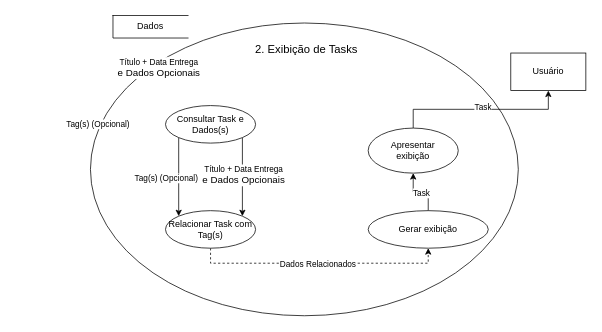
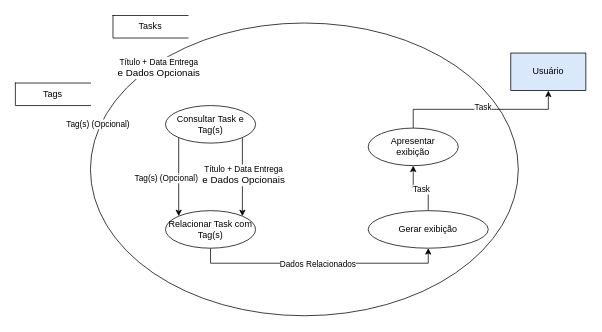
- <mxCell id="3" value="Dados" style="html=1;dashed=0;whiteSpace=wrap;shape=partialRectangle;right=0;" vertex="1" parent="1"><mxGeometry x="150" y="20" width="100" height="30" as="geometry" /></mxCell>
+ <mxCell id="3" value="Tasks" style="html=1;dashed=0;whiteSpace=wrap;shape=partialRectangle;right=0;" vertex="1" parent="1"><mxGeometry x="150" y="20" width="100" height="30" as="geometry" /></mxCell>
- <mxCell id="20" value="2. Exibição de Tasks" style="text;html=1;strokeColor=none;fillColor=none;align=center;verticalAlign=middle;whiteSpace=wrap;rounded=0;fontSize=15;" vertex="1" parent="1"><mxGeometry x="326.25" y="50" width="163.75" height="30" as="geometry" /></mxCell>
- <mxCell id="19" value="Usuário" style="html=1;dashed=0;whiteSpace=wrap;" vertex="1" parent="1"><mxGeometry x="680" y="70" width="100" height="50" as="geometry" /></mxCell>
+ <mxCell id="19" value="Usuário" style="html=1;dashed=0;whiteSpace=wrap;fillColor=#dae8fc;" vertex="1" parent="1"><mxGeometry x="680" y="70" width="100" height="50" as="geometry" /></mxCell>
+ <mxCell id="4" value="Tags" style="html=1;dashed=0;whiteSpace=wrap;shape=partialRectangle;right=0;" vertex="1" parent="1"><mxGeometry x="20" y="110" width="100" height="30" as="geometry" /></mxCell>
- <mxCell id="9" value="Consultar Task e Dados(s)" style="shape=ellipse;html=1;dashed=0;whiteSpace=wrap;perimeter=ellipsePerimeter;" vertex="1" parent="1"><mxGeometry x="220" y="140" width="120" height="50" as="geometry" /></mxCell>
+ <mxCell id="9" value="Consultar Task e Tag(s)" style="shape=ellipse;html=1;dashed=0;whiteSpace=wrap;perimeter=ellipsePerimeter;" vertex="1" parent="1"><mxGeometry x="220" y="140" width="120" height="50" as="geometry" /></mxCell>
- <mxCell id="18" value="Apresentar &lt;br&gt;exibição" style="shape=ellipse;html=1;dashed=0;whiteSpace=wrap;perimeter=ellipsePerimeter;" vertex="1" parent="1"><mxGeometry x="490" y="170" width="120" height="60" as="geometry" /></mxCell>
+ <mxCell id="18" value="Apresentar &lt;br&gt;exibição" style="shape=ellipse;html=1;dashed=0;whiteSpace=wrap;perimeter=ellipsePerimeter;" vertex="1" parent="1"><mxGeometry x="490" y="170" width="120" height="50" as="geometry" /></mxCell>
- <mxCell id="10" value="" style="edgeStyle=orthogonalEdgeStyle;rounded=0;orthogonalLoop=1;jettySize=auto;html=1;exitX=0.5;exitY=1;exitDx=0;exitDy=0;entryX=0.5;entryY=1;entryDx=0;entryDy=0;dashed=1;" edge="1" parent="1" source="12" target="15"><mxGeometry relative="1" as="geometry" /></mxCell>
+ <mxCell id="10" value="" style="edgeStyle=orthogonalEdgeStyle;rounded=0;orthogonalLoop=1;jettySize=auto;html=1;exitX=0.5;exitY=1;exitDx=0;exitDy=0;entryX=0.5;entryY=1;entryDx=0;entryDy=0;" edge="1" parent="1" source="12" target="15"><mxGeometry relative="1" as="geometry" /></mxCell>
